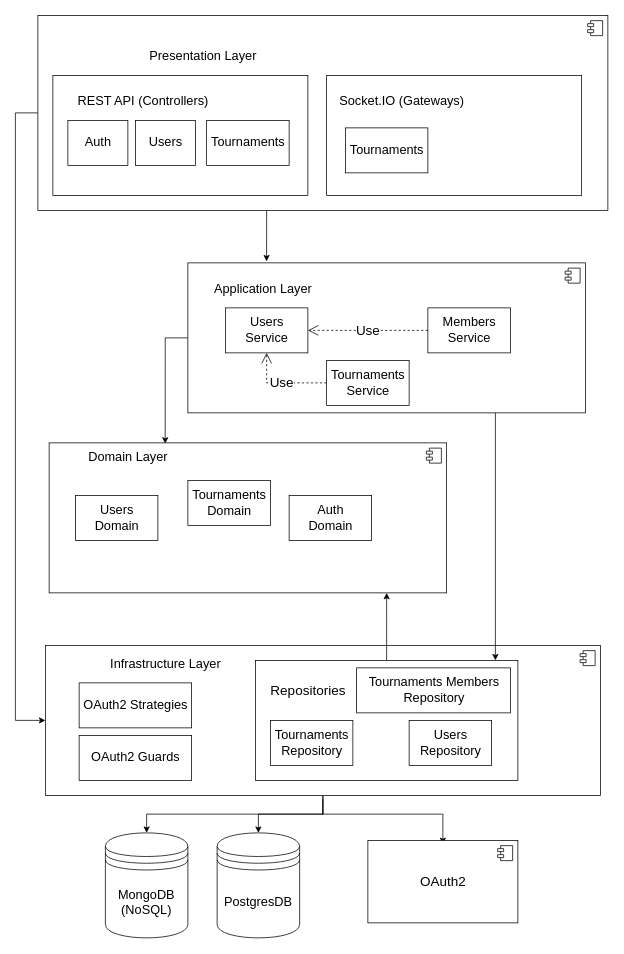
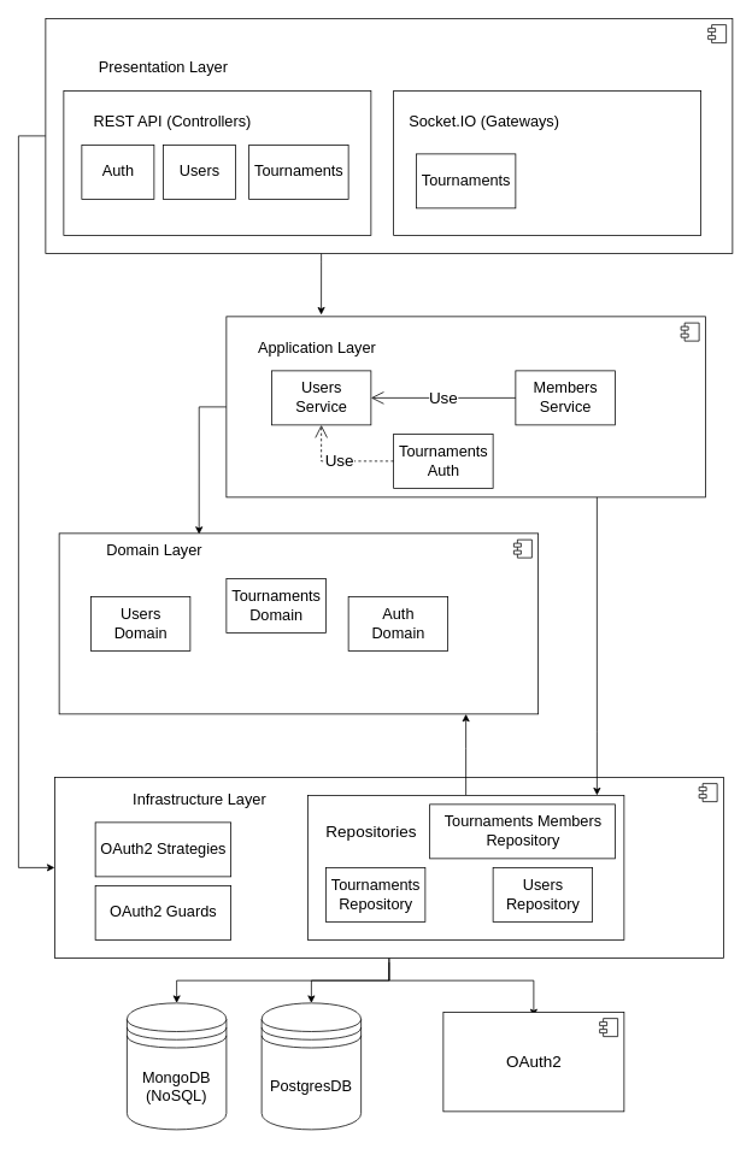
- <mxCell id="7" value="&lt;font style=&quot;font-size: 17px;&quot;&gt;Presentation Layer&lt;br&gt;&lt;/font&gt;" style="text;html=1;align=center;verticalAlign=middle;resizable=0;points=[];autosize=1;strokeColor=none;fillColor=none;" vertex="1" parent="1"><mxGeometry x="190" y="60" width="160" height="30" as="geometry" /></mxCell>
+ <mxCell id="7" value="&lt;font style=&quot;font-size: 17px;&quot;&gt;Presentation Layer&lt;br&gt;&lt;/font&gt;" style="text;html=1;align=center;verticalAlign=middle;resizable=0;points=[];autosize=1;strokeColor=none;fillColor=none;" vertex="1" parent="1"><mxGeometry x="100" y="60" width="160" height="30" as="geometry" /></mxCell>
- <mxCell id="35" value="Use" style="endArrow=open;endSize=12;dashed=1;html=1;rounded=0;fontSize=18;entryX=1;entryY=0.5;entryDx=0;entryDy=0;exitX=0;exitY=0.5;exitDx=0;exitDy=0;" edge="1" parent="1" source="34" target="33"><mxGeometry width="160" relative="1" as="geometry"><mxPoint x="460" y="390" as="sourcePoint" /><mxPoint x="620" y="390" as="targetPoint" /></mxGeometry></mxCell>
+ <mxCell id="35" value="Use" style="endArrow=open;endSize=12;dashed=0;html=1;rounded=0;fontSize=18;entryX=1;entryY=0.5;entryDx=0;entryDy=0;exitX=0;exitY=0.5;exitDx=0;exitDy=0;" edge="1" parent="1" source="34" target="33"><mxGeometry width="160" relative="1" as="geometry"><mxPoint x="460" y="390" as="sourcePoint" /><mxPoint x="620" y="390" as="targetPoint" /></mxGeometry></mxCell>
- <mxCell id="32" value="Tournaments&lt;br&gt;Service" style="html=1;fontSize=17;" vertex="1" parent="1"><mxGeometry x="435" y="480" width="110" height="60" as="geometry" /></mxCell>
+ <mxCell id="32" value="Tournaments&lt;br&gt;Auth" style="html=1;fontSize=17;" vertex="1" parent="1"><mxGeometry x="435" y="480" width="110" height="60" as="geometry" /></mxCell>
